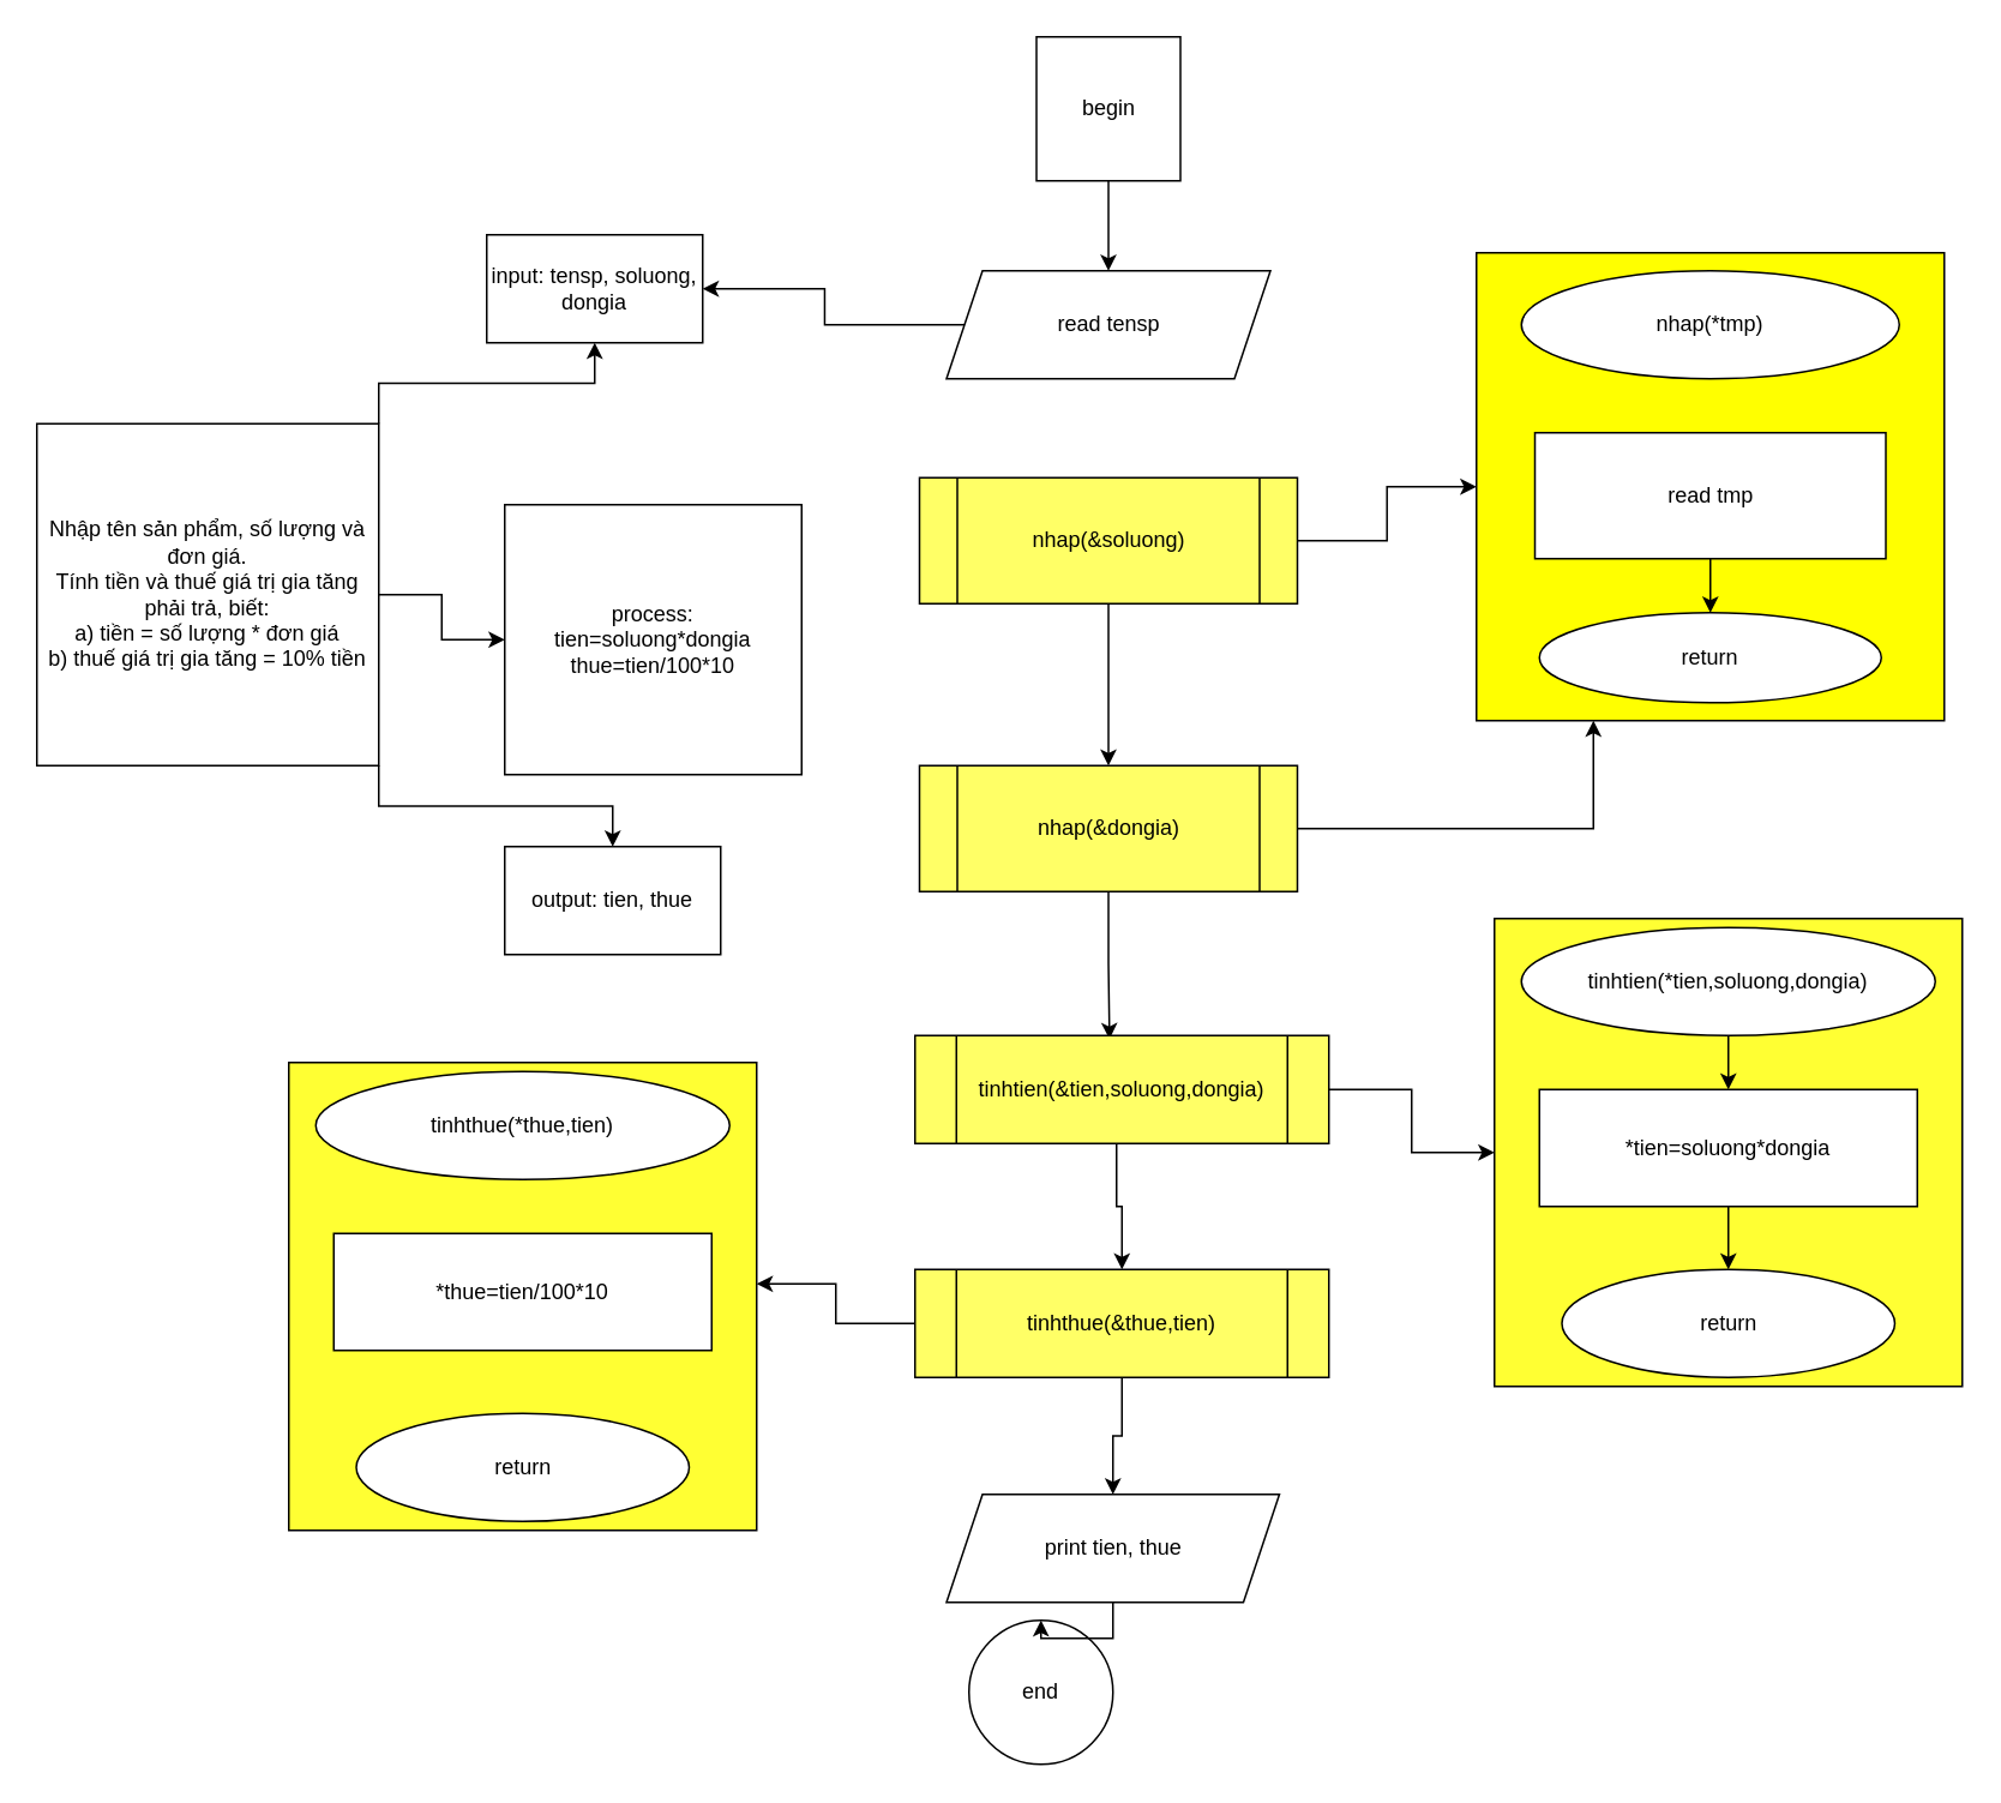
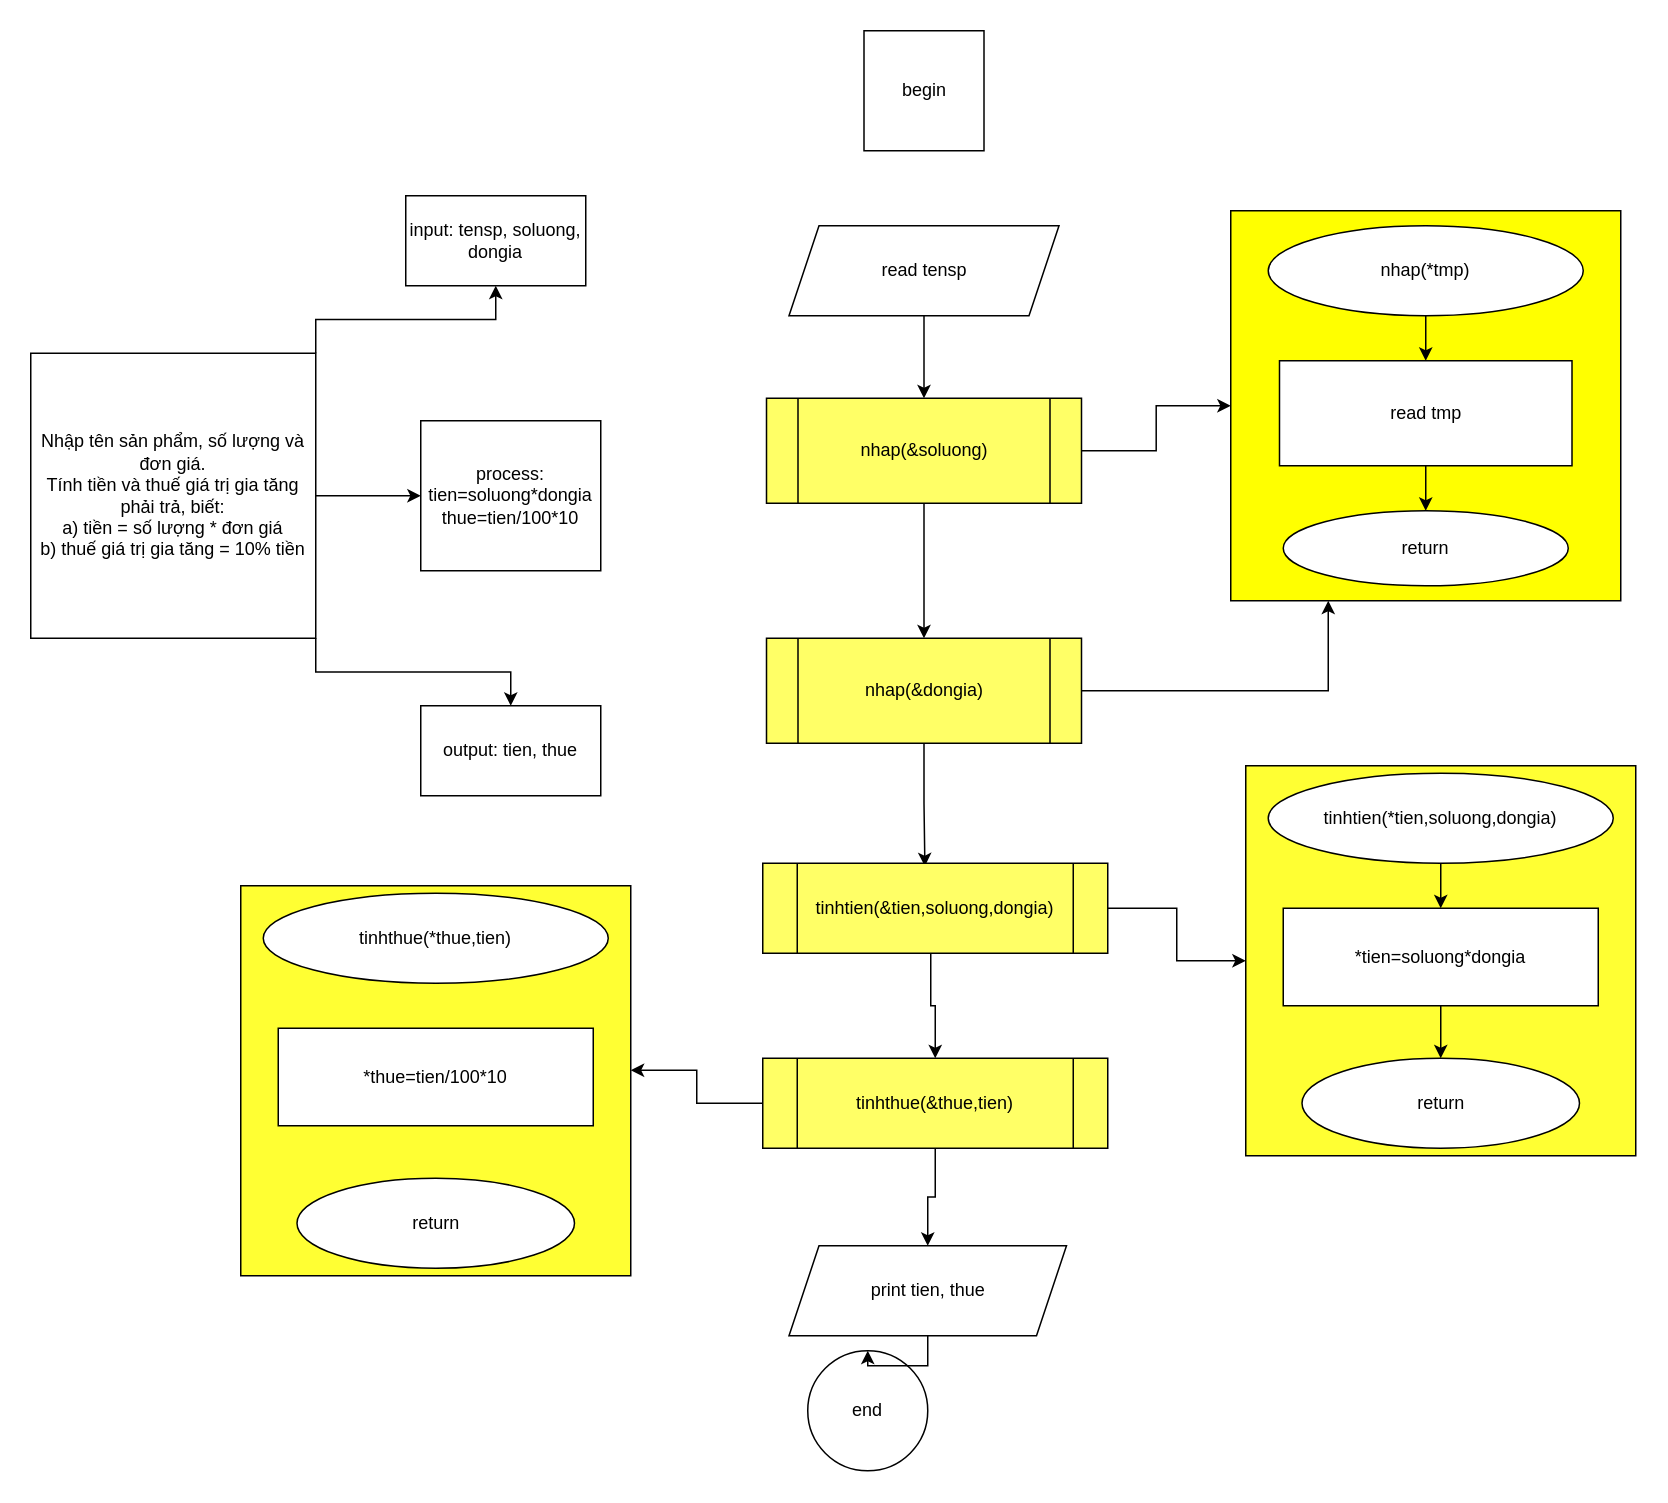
- <mxCell id="2" style="edgeStyle=orthogonalEdgeStyle;rounded=0;orthogonalLoop=1;jettySize=auto;html=1;entryX=0.5;entryY=0;entryDx=0;entryDy=0;" parent="1" source="3" target="35" edge="1"><mxGeometry relative="1" as="geometry" /></mxCell>
- <mxCell id="34" style="edgeStyle=orthogonalEdgeStyle;rounded=0;orthogonalLoop=1;jettySize=auto;html=1;" parent="1" source="35" target="28" edge="1"><mxGeometry relative="1" as="geometry"><mxPoint x="615.5" y="250" as="targetPoint" /></mxGeometry></mxCell>
+ <mxCell id="34" style="edgeStyle=orthogonalEdgeStyle;rounded=0;orthogonalLoop=1;jettySize=auto;html=1;entryX=0.5;entryY=0;entryDx=0;entryDy=0;" parent="1" source="35" target="7" edge="1"><mxGeometry relative="1" as="geometry"><mxPoint x="615.5" y="250" as="targetPoint" /></mxGeometry></mxCell>
+ <mxCell id="9" style="edgeStyle=orthogonalEdgeStyle;rounded=0;orthogonalLoop=1;jettySize=auto;html=1;entryX=0.5;entryY=0;entryDx=0;entryDy=0;" parent="1" source="10" target="14" edge="1"><mxGeometry relative="1" as="geometry" /></mxCell>
- <mxCell id="29" value="process:&lt;br&gt;tien=soluong*dongia&lt;br&gt;thue=tien/100*10" style="rounded=0;whiteSpace=wrap;html=1;" parent="1" vertex="1"><mxGeometry x="280" y="280" width="165" height="150" as="geometry" /></mxCell>
+ <mxCell id="29" value="process:&lt;br&gt;tien=soluong*dongia&lt;br&gt;thue=tien/100*10" style="rounded=0;whiteSpace=wrap;html=1;" parent="1" vertex="1"><mxGeometry x="280" y="280" width="120" height="100" as="geometry" /></mxCell>
